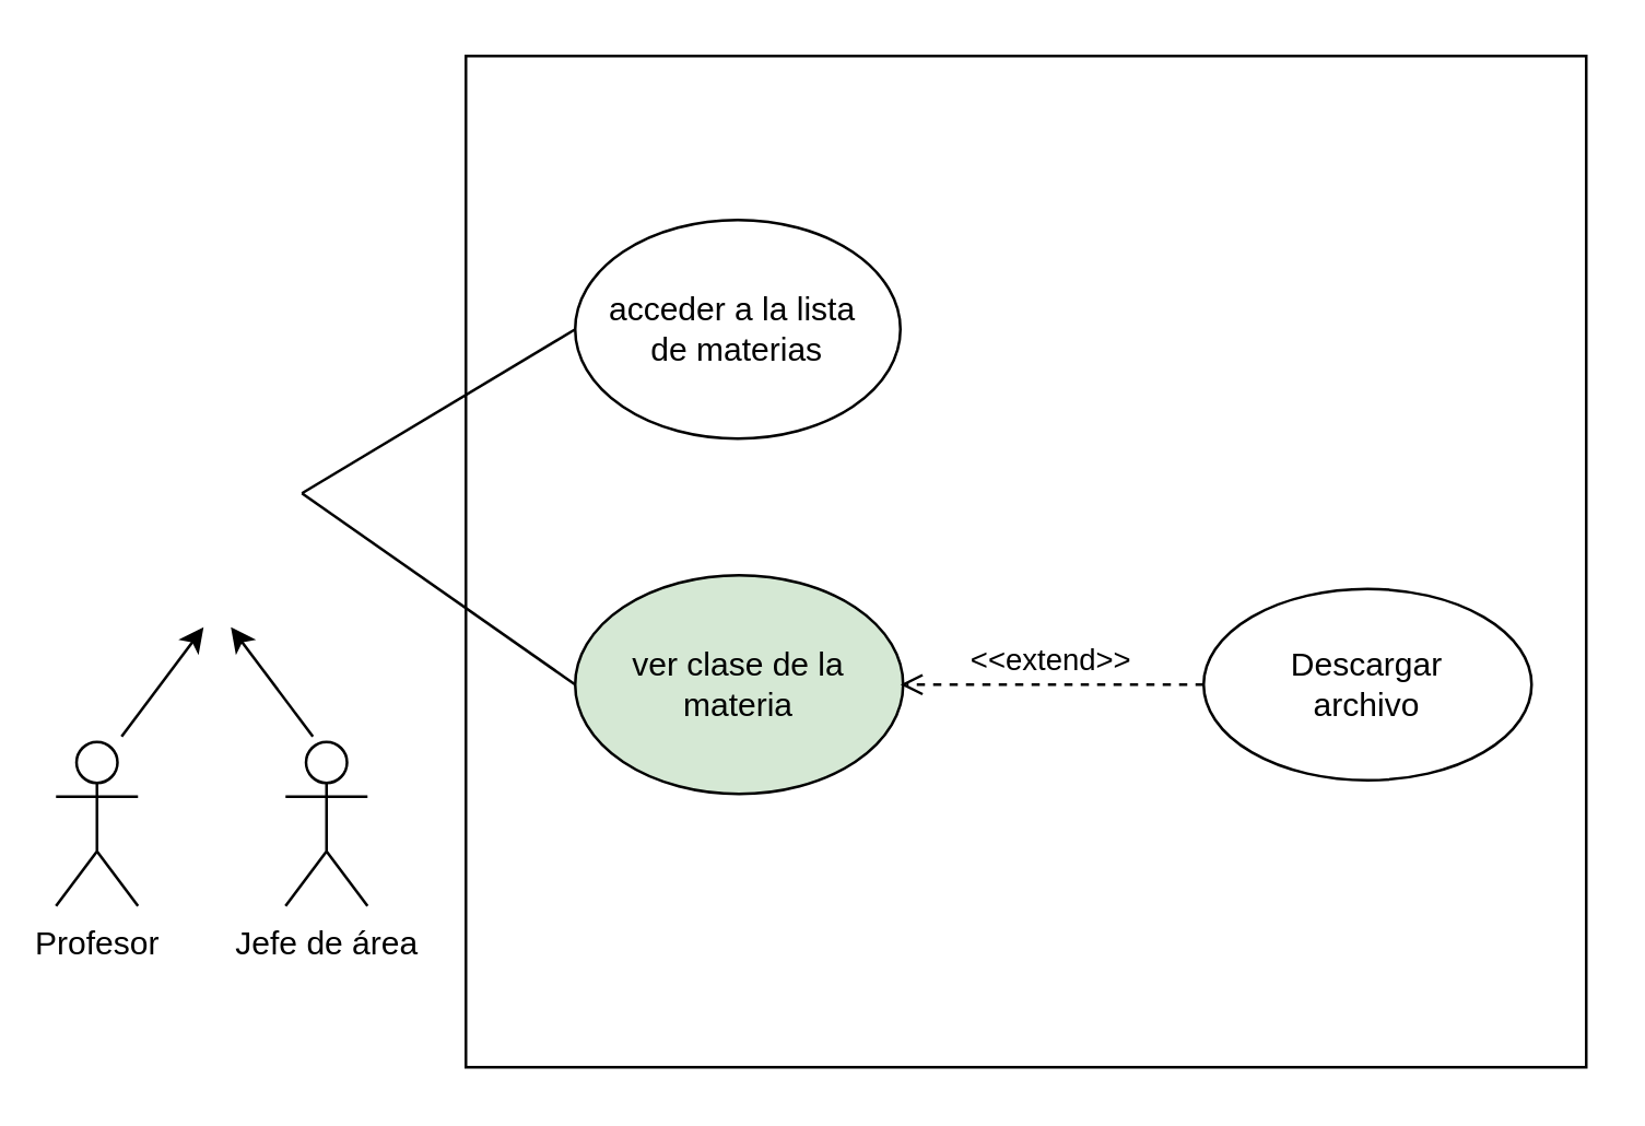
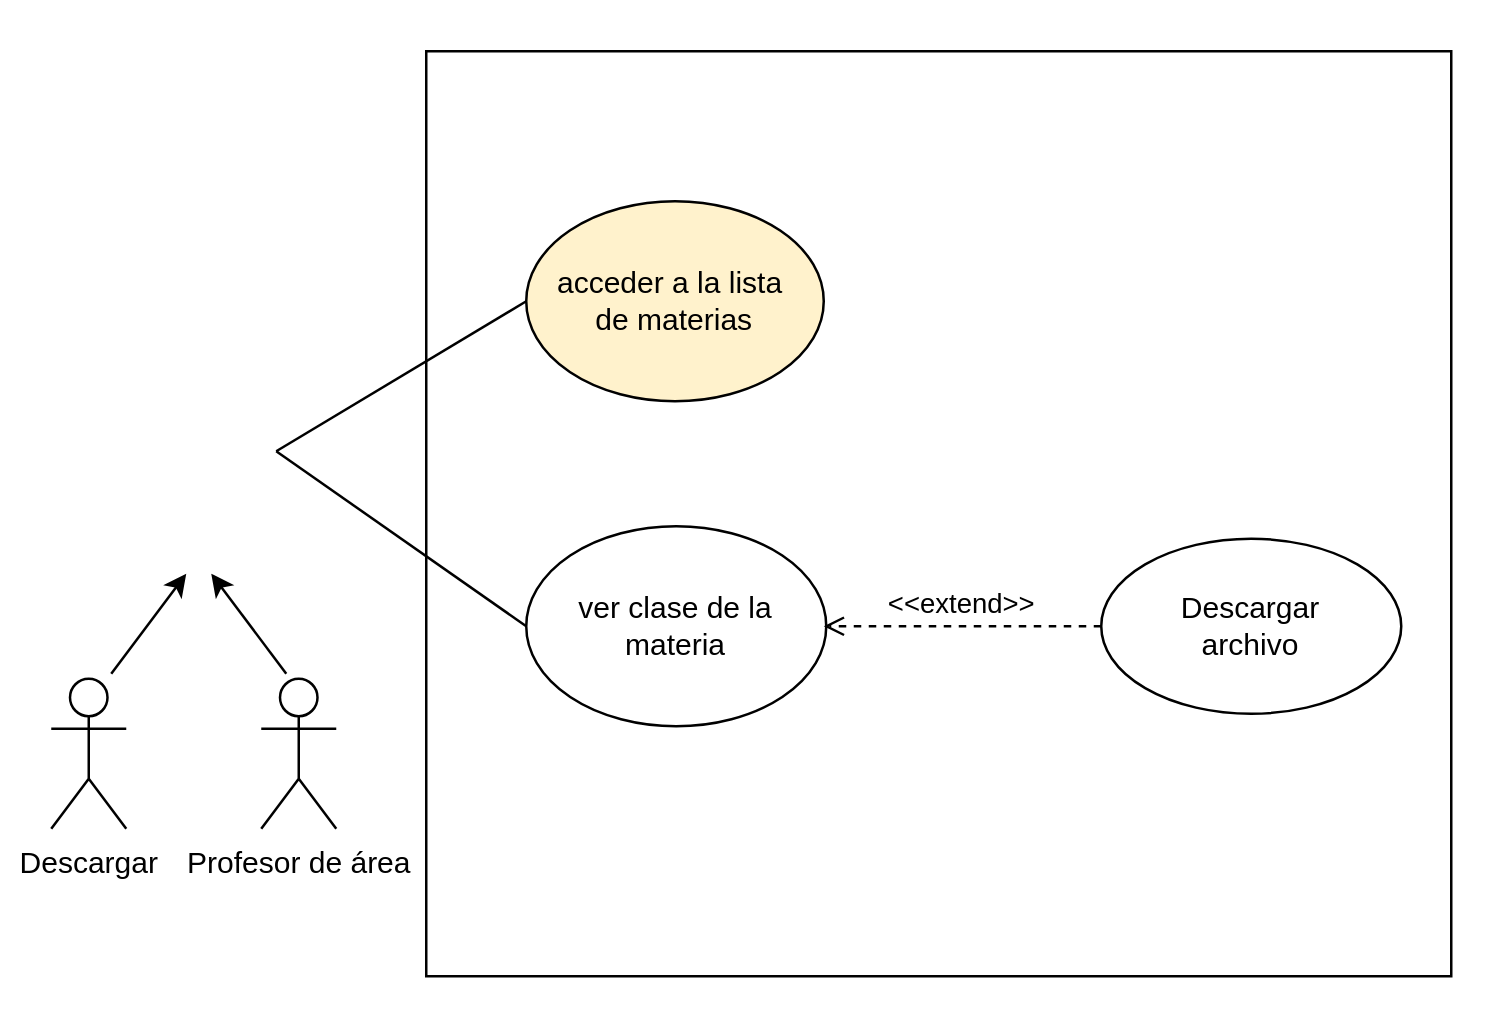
- <mxCell id="3" value="acceder a la lista&amp;nbsp;&lt;div&gt;de materias&lt;/div&gt;" style="ellipse;whiteSpace=wrap;html=1;" parent="1" vertex="1"><mxGeometry x="210" y="80" width="119" height="80" as="geometry" /></mxCell>
+ <mxCell id="3" value="acceder a la lista&amp;nbsp;&lt;div&gt;de materias&lt;/div&gt;" style="ellipse;whiteSpace=wrap;html=1;fillColor=#fff2cc;" parent="1" vertex="1"><mxGeometry x="210" y="80" width="119" height="80" as="geometry" /></mxCell>
- <mxCell id="4" value="ver clase de la materia" style="ellipse;whiteSpace=wrap;html=1;fillColor=#d5e8d4;" parent="1" vertex="1"><mxGeometry x="210" y="210" width="120" height="80" as="geometry" /></mxCell>
+ <mxCell id="4" value="ver clase de la materia" style="ellipse;whiteSpace=wrap;html=1;" parent="1" vertex="1"><mxGeometry x="210" y="210" width="120" height="80" as="geometry" /></mxCell>
- <mxCell id="5" value="&lt;div&gt;Profesor&lt;/div&gt;" style="shape=umlActor;verticalLabelPosition=bottom;verticalAlign=top;html=1;outlineConnect=0;" parent="1" vertex="1"><mxGeometry x="20" y="271" width="30" height="60" as="geometry" /></mxCell>
+ <mxCell id="5" value="&lt;div&gt;Descargar&lt;/div&gt;" style="shape=umlActor;verticalLabelPosition=bottom;verticalAlign=top;html=1;outlineConnect=0;" parent="1" vertex="1"><mxGeometry x="20" y="271" width="30" height="60" as="geometry" /></mxCell>
- <mxCell id="6" value="Jefe de área" style="shape=umlActor;verticalLabelPosition=bottom;verticalAlign=top;html=1;outlineConnect=0;" parent="1" vertex="1"><mxGeometry x="104" y="271" width="30" height="60" as="geometry" /></mxCell>
+ <mxCell id="6" value="Profesor de área" style="shape=umlActor;verticalLabelPosition=bottom;verticalAlign=top;html=1;outlineConnect=0;" parent="1" vertex="1"><mxGeometry x="104" y="271" width="30" height="60" as="geometry" /></mxCell>
